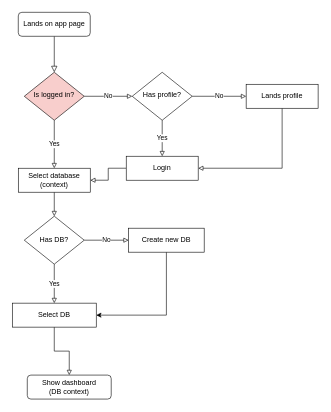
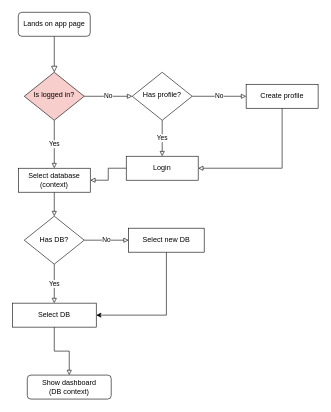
- <mxCell id="11" value="Lands profile" style="rounded=1;whiteSpace=wrap;html=1;fontSize=12;glass=0;strokeWidth=1;shadow=0;arcSize=0;" parent="1" vertex="1"><mxGeometry x="410" y="140" width="120" height="40" as="geometry" /></mxCell>
+ <mxCell id="11" value="Create profile" style="rounded=1;whiteSpace=wrap;html=1;fontSize=12;glass=0;strokeWidth=1;shadow=0;arcSize=0;" parent="1" vertex="1"><mxGeometry x="410" y="140" width="120" height="40" as="geometry" /></mxCell>
- <mxCell id="20" value="Create new DB" style="rounded=0;whiteSpace=wrap;html=1;fontFamily=Helvetica;fontSize=12;fontColor=#000000;align=center;strokeColor=#000000;fillColor=#ffffff;" parent="1" vertex="1"><mxGeometry x="214" y="380" width="126" height="40" as="geometry" /></mxCell>
+ <mxCell id="20" value="Select new DB" style="rounded=0;whiteSpace=wrap;html=1;fontFamily=Helvetica;fontSize=12;fontColor=#000000;align=center;strokeColor=#000000;fillColor=#ffffff;" parent="1" vertex="1"><mxGeometry x="214" y="380" width="126" height="40" as="geometry" /></mxCell>
